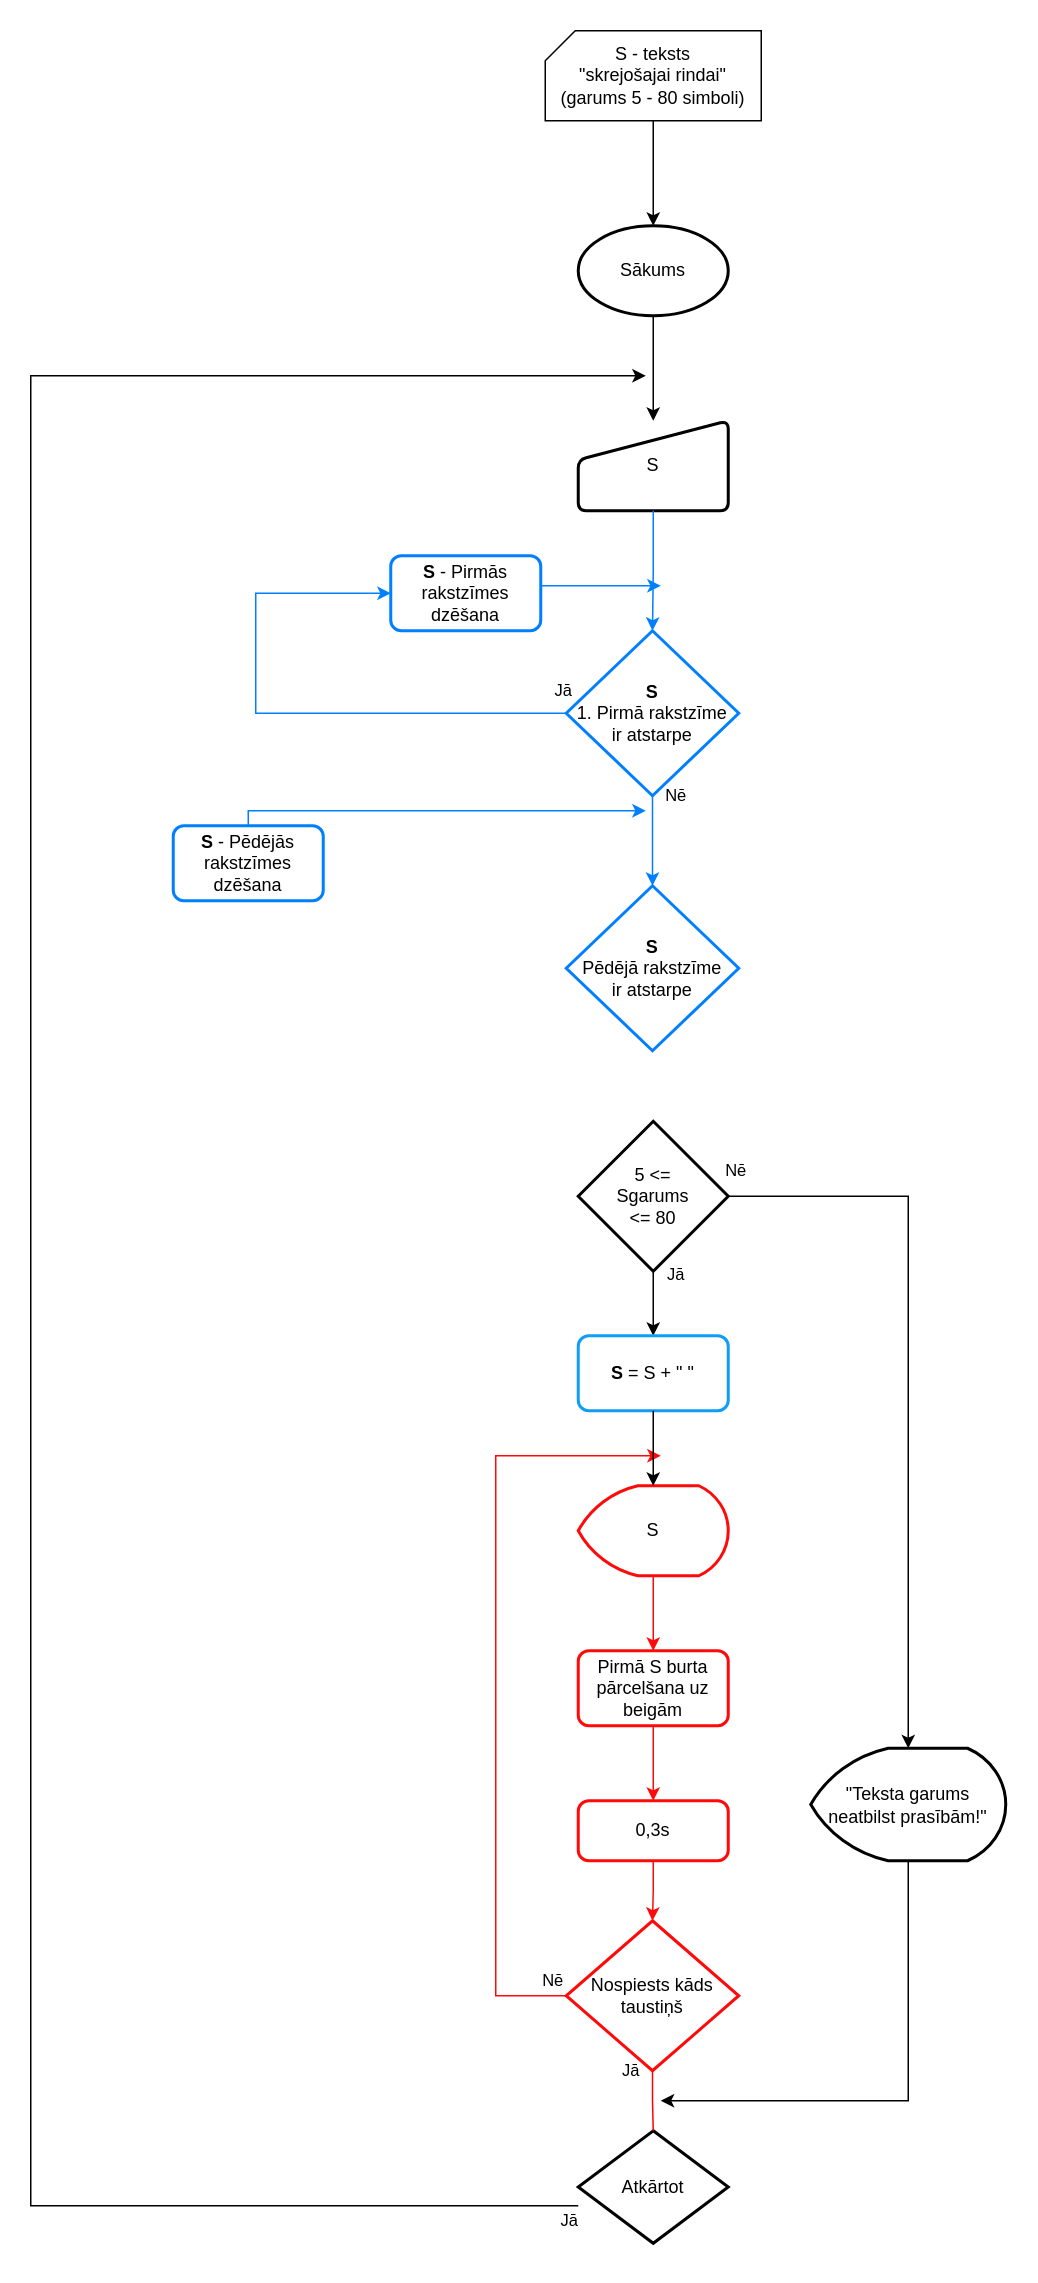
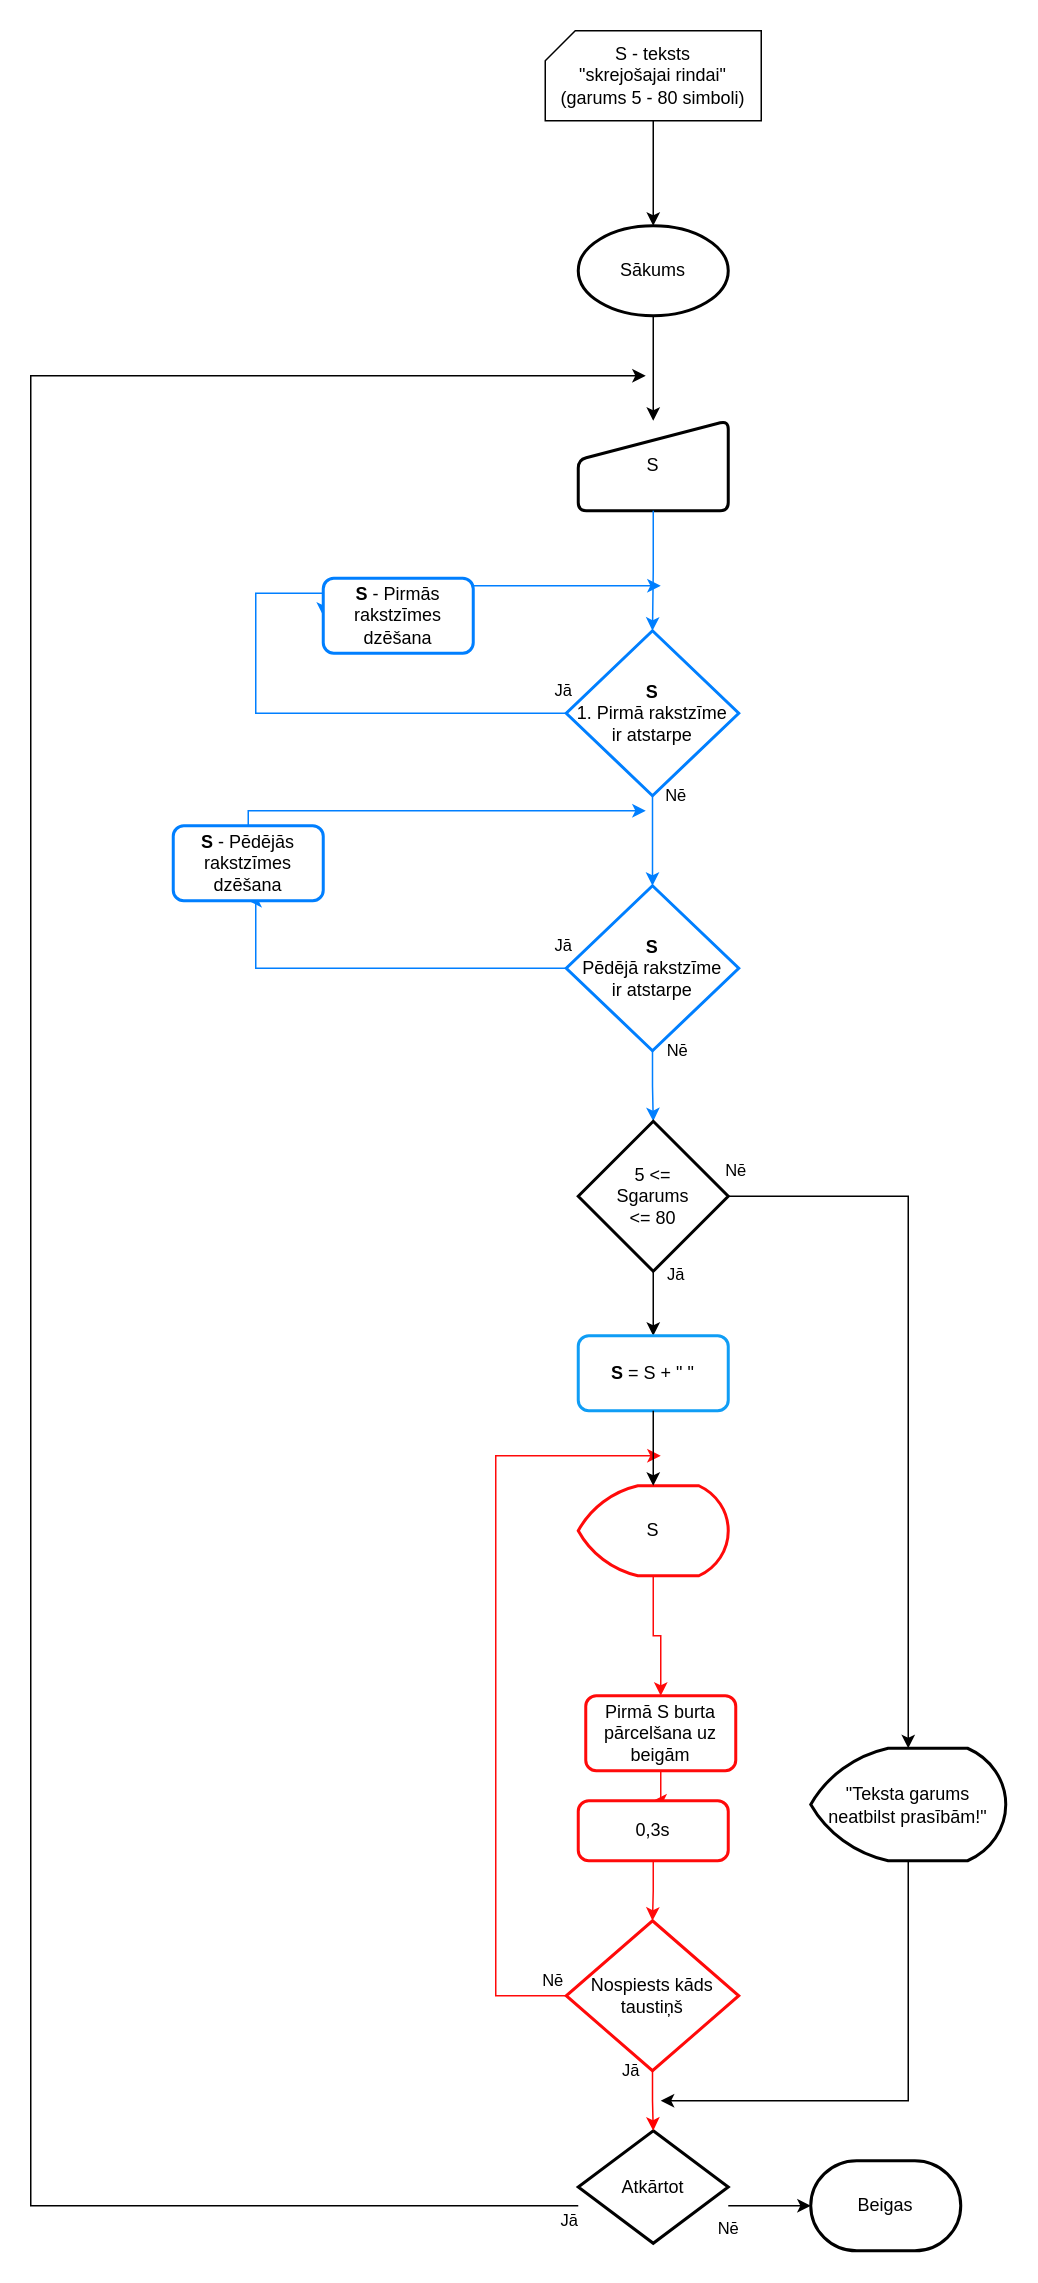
- <mxCell id="12" value="&lt;b&gt;S &lt;/b&gt;- Pirmās rakstzīmes dzēšana" style="rounded=1;whiteSpace=wrap;html=1;absoluteArcSize=1;arcSize=14;strokeWidth=2;strokeColor=#007FFF;" parent="1" vertex="1"><mxGeometry x="260" y="370" width="100" height="50" as="geometry" /></mxCell>
+ <mxCell id="12" value="&lt;b&gt;S &lt;/b&gt;- Pirmās rakstzīmes dzēšana" style="rounded=1;whiteSpace=wrap;html=1;absoluteArcSize=1;arcSize=14;strokeWidth=2;strokeColor=#007FFF;" parent="1" vertex="1"><mxGeometry x="215" y="385" width="100" height="50" as="geometry" /></mxCell>
+ <mxCell id="14" value="Jā" style="edgeStyle=orthogonalEdgeStyle;rounded=0;orthogonalLoop=1;jettySize=auto;html=1;entryX=0.5;entryY=1;entryDx=0;entryDy=0;strokeColor=#007FFF;" parent="1" source="15" target="17" edge="1"><mxGeometry x="-1" y="-15" relative="1" as="geometry"><mxPoint x="-2" as="offset" /><Array as="points"><mxPoint x="170" y="645" /></Array></mxGeometry></mxCell>
+ <mxCell id="13" value="Nē" style="edgeStyle=orthogonalEdgeStyle;rounded=0;orthogonalLoop=1;jettySize=auto;html=1;entryX=0.5;entryY=0;entryDx=0;entryDy=0;entryPerimeter=0;strokeColor=#007FFF;" parent="1" source="15" target="19" edge="1"><mxGeometry x="-1" y="16" relative="1" as="geometry"><mxPoint x="434.5" y="780" as="targetPoint" /><mxPoint as="offset" /></mxGeometry></mxCell>
- <mxCell id="24" value="Pirmā S burta&lt;br&gt;pārcelšana uz&lt;br&gt;beigām" style="rounded=1;whiteSpace=wrap;html=1;absoluteArcSize=1;arcSize=14;strokeWidth=2;strokeColor=#ff0a0a;" parent="1" vertex="1"><mxGeometry x="385" y="1100" width="100" height="50" as="geometry" /></mxCell>
+ <mxCell id="24" value="Pirmā S burta&lt;br&gt;pārcelšana uz&lt;br&gt;beigām" style="rounded=1;whiteSpace=wrap;html=1;absoluteArcSize=1;arcSize=14;strokeWidth=2;strokeColor=#ff0a0a;" parent="1" vertex="1"><mxGeometry x="390" y="1130" width="100" height="50" as="geometry" /></mxCell>
- <mxCell id="32" value="Jā" style="edgeStyle=orthogonalEdgeStyle;rounded=0;orthogonalLoop=1;jettySize=auto;html=1;entryX=0.5;entryY=0;entryDx=0;entryDy=0;entryPerimeter=0;strokeColor=#ff0000;endArrow=none;" parent="1" source="27" target="31" edge="1"><mxGeometry x="-1" y="-15" relative="1" as="geometry"><mxPoint as="offset" /></mxGeometry></mxCell>
+ <mxCell id="32" value="Jā" style="edgeStyle=orthogonalEdgeStyle;rounded=0;orthogonalLoop=1;jettySize=auto;html=1;entryX=0.5;entryY=0;entryDx=0;entryDy=0;entryPerimeter=0;strokeColor=#ff0000;" parent="1" source="27" target="31" edge="1"><mxGeometry x="-1" y="-15" relative="1" as="geometry"><mxPoint as="offset" /></mxGeometry></mxCell>
+ <mxCell id="34" value="Nē" style="edgeStyle=orthogonalEdgeStyle;rounded=0;orthogonalLoop=1;jettySize=auto;html=1;entryX=0;entryY=0.5;entryDx=0;entryDy=0;entryPerimeter=0;" parent="1" source="31" target="33" edge="1"><mxGeometry x="-1" y="-15" relative="1" as="geometry"><mxPoint as="offset" /><mxPoint x="520" y="1430" as="targetPoint" /><Array as="points"><mxPoint x="540" y="1470" /><mxPoint x="540" y="1470" /></Array></mxGeometry></mxCell>
+ <mxCell id="33" value="Beigas" style="strokeWidth=2;html=1;shape=mxgraph.flowchart.terminator;whiteSpace=wrap;" parent="1" vertex="1"><mxGeometry x="540" y="1440" width="100" height="60" as="geometry" /></mxCell>
